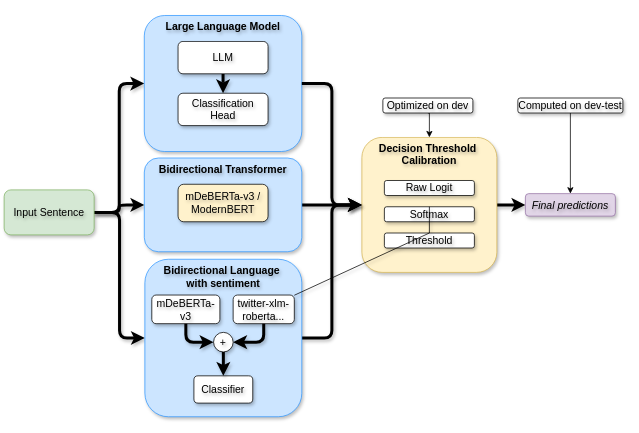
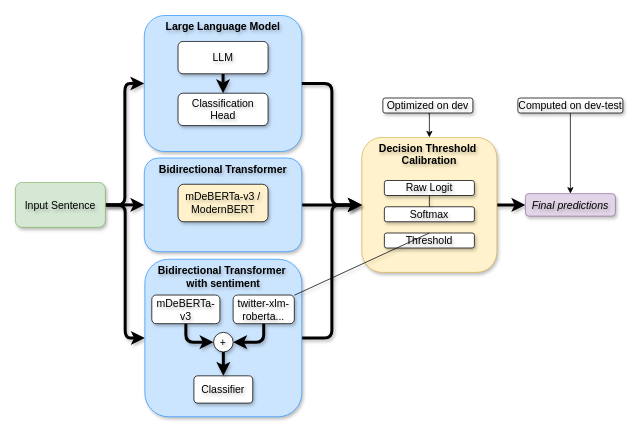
- <mxCell id="7" value="Input Sentence" style="rounded=1;html=1;glass=0;shadow=1;pointerEvents=0;align=center;verticalAlign=middle;fontFamily=Helvetica;fontSize=14;fillColor=#d5e8d4;strokeColor=#82b366;textShadow=1;whiteSpace=wrap;" parent="1" vertex="1"><mxGeometry x="5" y="252.5" width="120" height="60" as="geometry" /></mxCell>
+ <mxCell id="7" value="Input Sentence" style="rounded=1;html=1;glass=0;shadow=1;pointerEvents=0;align=center;verticalAlign=middle;fontFamily=Helvetica;fontSize=14;fillColor=#d5e8d4;strokeColor=#82b366;textShadow=1;whiteSpace=wrap;" parent="1" vertex="1"><mxGeometry x="20" y="242.5" width="120" height="60" as="geometry" /></mxCell>
- <mxCell id="33" value="" style="endArrow=none;html=1;rounded=0;exitX=0.5;exitY=0;exitDx=0;exitDy=0;shadow=1;textShadow=1;fontSize=14;" parent="1" source="29" target="30" edge="1"><mxGeometry width="50" height="50" relative="1" as="geometry"><mxPoint x="477" y="273" as="sourcePoint" /><mxPoint x="527" y="223" as="targetPoint" /></mxGeometry></mxCell>
+ <mxCell id="33" value="" style="endArrow=none;html=1;rounded=0;entryX=0.5;entryY=1;entryDx=0;entryDy=0;exitX=0.5;exitY=0;exitDx=0;exitDy=0;shadow=1;textShadow=1;fontSize=14;" parent="1" source="29" target="28" edge="1"><mxGeometry width="50" height="50" relative="1" as="geometry"><mxPoint x="477" y="273" as="sourcePoint" /><mxPoint x="527" y="223" as="targetPoint" /></mxGeometry></mxCell>
- <mxCell id="20" value="&lt;span style=&quot;font-style: normal;&quot;&gt;&lt;b&gt;&lt;font&gt;Bidirectional Language&amp;nbsp;&lt;/font&gt;&lt;/b&gt;&lt;/span&gt;&lt;div&gt;&lt;span style=&quot;font-style: normal;&quot;&gt;&lt;b&gt;&lt;font&gt;with sentiment&lt;/font&gt;&lt;/b&gt;&lt;/span&gt;&lt;/div&gt;" style="rounded=1;html=1;fillColor=#CCE5FF;strokeColor=#3399FF;fontSize=14;fontStyle=2;shadow=1;textShadow=1;labelPosition=center;verticalLabelPosition=middle;align=center;verticalAlign=top;whiteSpace=wrap;container=0;" parent="1" vertex="1"><mxGeometry x="192.68" y="345" width="209.23" height="210" as="geometry" /></mxCell>
+ <mxCell id="20" value="&lt;span style=&quot;font-style: normal;&quot;&gt;&lt;b&gt;&lt;font&gt;Bidirectional Transformer&amp;nbsp;&lt;/font&gt;&lt;/b&gt;&lt;/span&gt;&lt;div&gt;&lt;span style=&quot;font-style: normal;&quot;&gt;&lt;b&gt;&lt;font&gt;with sentiment&lt;/font&gt;&lt;/b&gt;&lt;/span&gt;&lt;/div&gt;" style="rounded=1;html=1;fillColor=#CCE5FF;strokeColor=#3399FF;fontSize=14;fontStyle=2;shadow=1;textShadow=1;labelPosition=center;verticalLabelPosition=middle;align=center;verticalAlign=top;whiteSpace=wrap;container=0;" parent="1" vertex="1"><mxGeometry x="192.68" y="345" width="209.23" height="210" as="geometry" /></mxCell>
